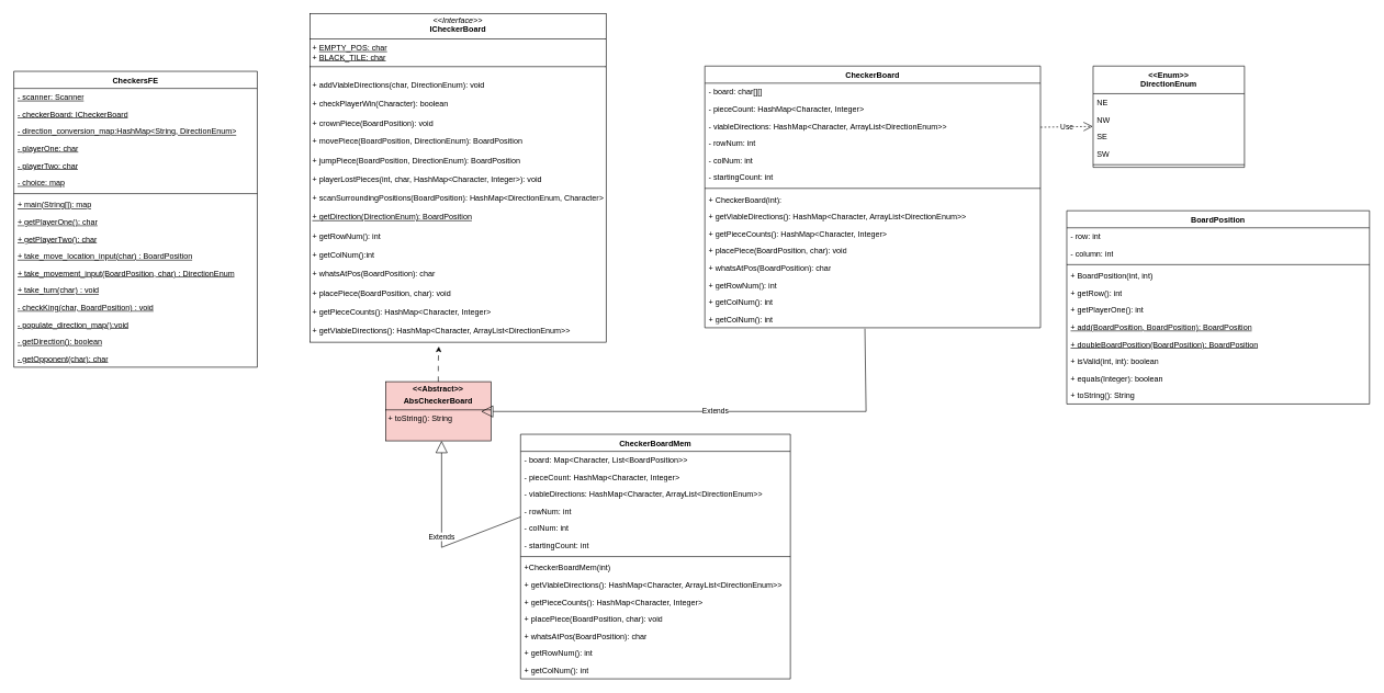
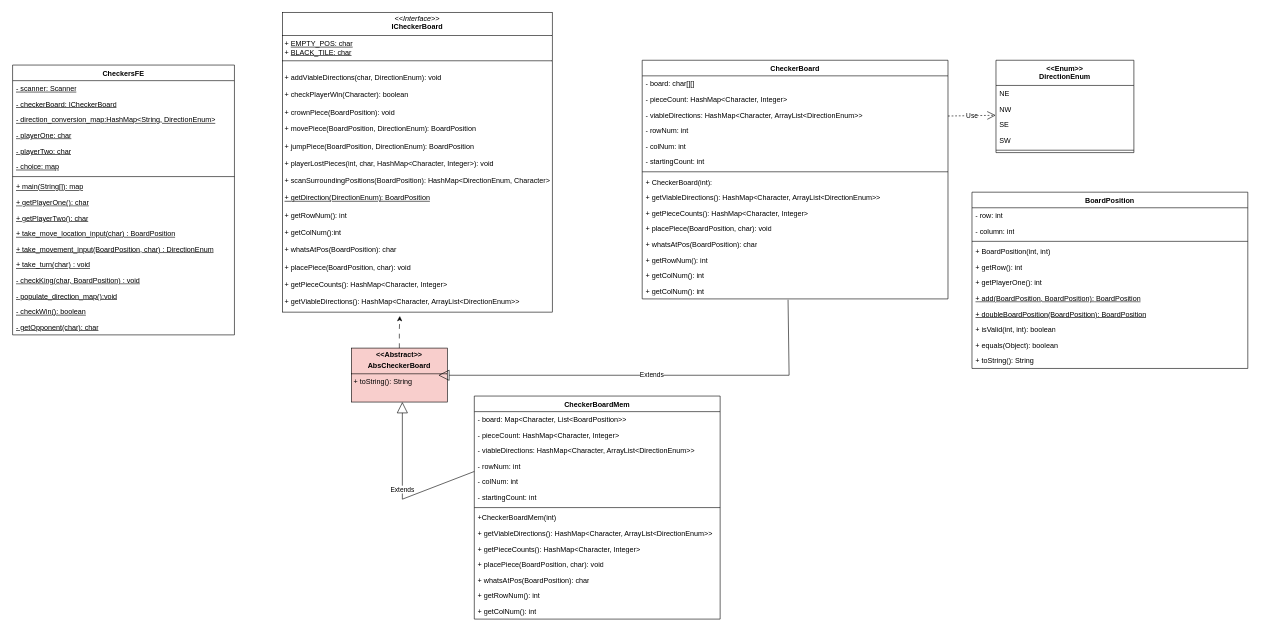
- <mxCell id="55" value="&lt;u&gt;- getDirection(): boolean&lt;/u&gt;" style="text;strokeColor=none;fillColor=none;align=left;verticalAlign=top;spacingLeft=4;spacingRight=4;overflow=hidden;rotatable=0;points=[[0,0.5],[1,0.5]];portConstraint=eastwest;whiteSpace=wrap;html=1;" parent="39" vertex="1"><mxGeometry y="398" width="370" height="26" as="geometry" /></mxCell>
+ <mxCell id="55" value="&lt;u&gt;- checkWin(): boolean&lt;/u&gt;" style="text;strokeColor=none;fillColor=none;align=left;verticalAlign=top;spacingLeft=4;spacingRight=4;overflow=hidden;rotatable=0;points=[[0,0.5],[1,0.5]];portConstraint=eastwest;whiteSpace=wrap;html=1;" parent="39" vertex="1"><mxGeometry y="398" width="370" height="26" as="geometry" /></mxCell>
- <mxCell id="12" value="+ equals(Integer): boolean" style="text;strokeColor=none;fillColor=none;align=left;verticalAlign=top;spacingLeft=4;spacingRight=4;overflow=hidden;rotatable=0;points=[[0,0.5],[1,0.5]];portConstraint=eastwest;whiteSpace=wrap;html=1;" parent="2" vertex="1"><mxGeometry y="242" width="460" height="26" as="geometry" /></mxCell>
+ <mxCell id="12" value="+ equals(Object): boolean" style="text;strokeColor=none;fillColor=none;align=left;verticalAlign=top;spacingLeft=4;spacingRight=4;overflow=hidden;rotatable=0;points=[[0,0.5],[1,0.5]];portConstraint=eastwest;whiteSpace=wrap;html=1;" parent="2" vertex="1"><mxGeometry y="242" width="460" height="26" as="geometry" /></mxCell>
